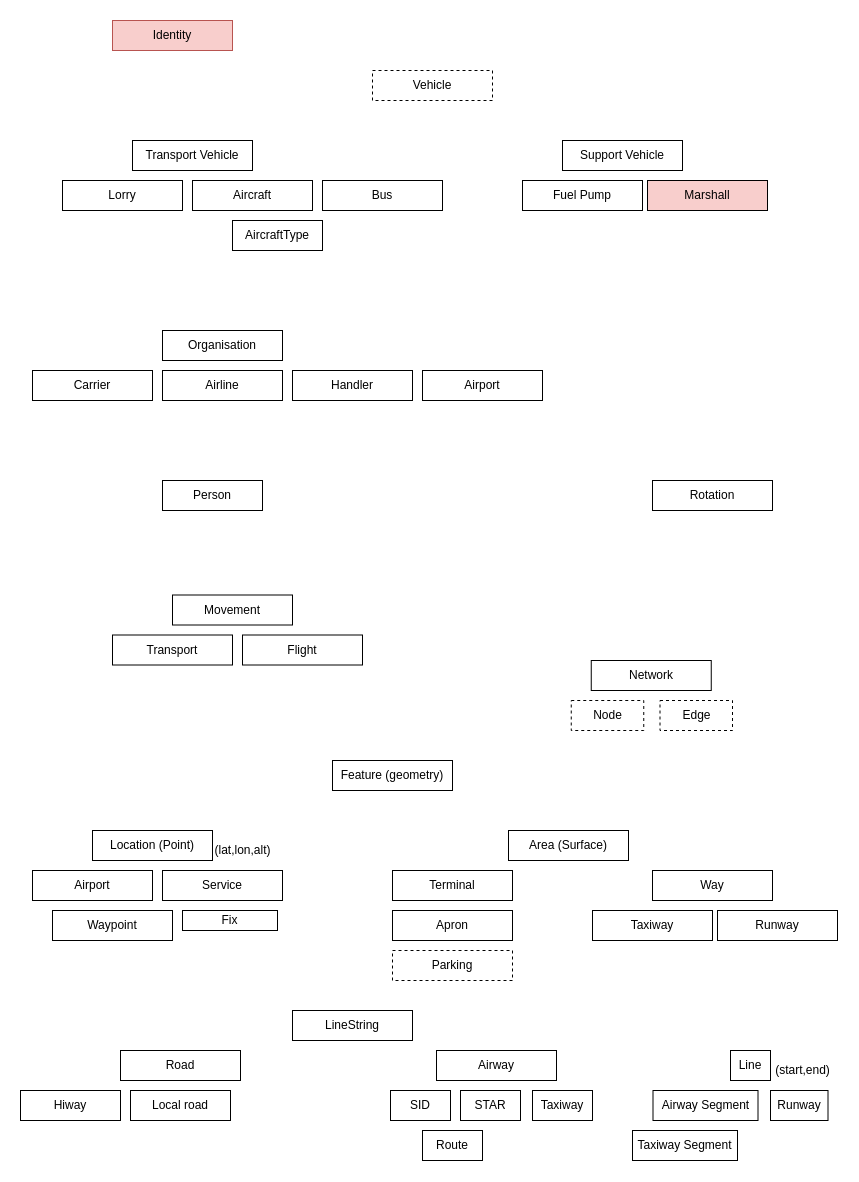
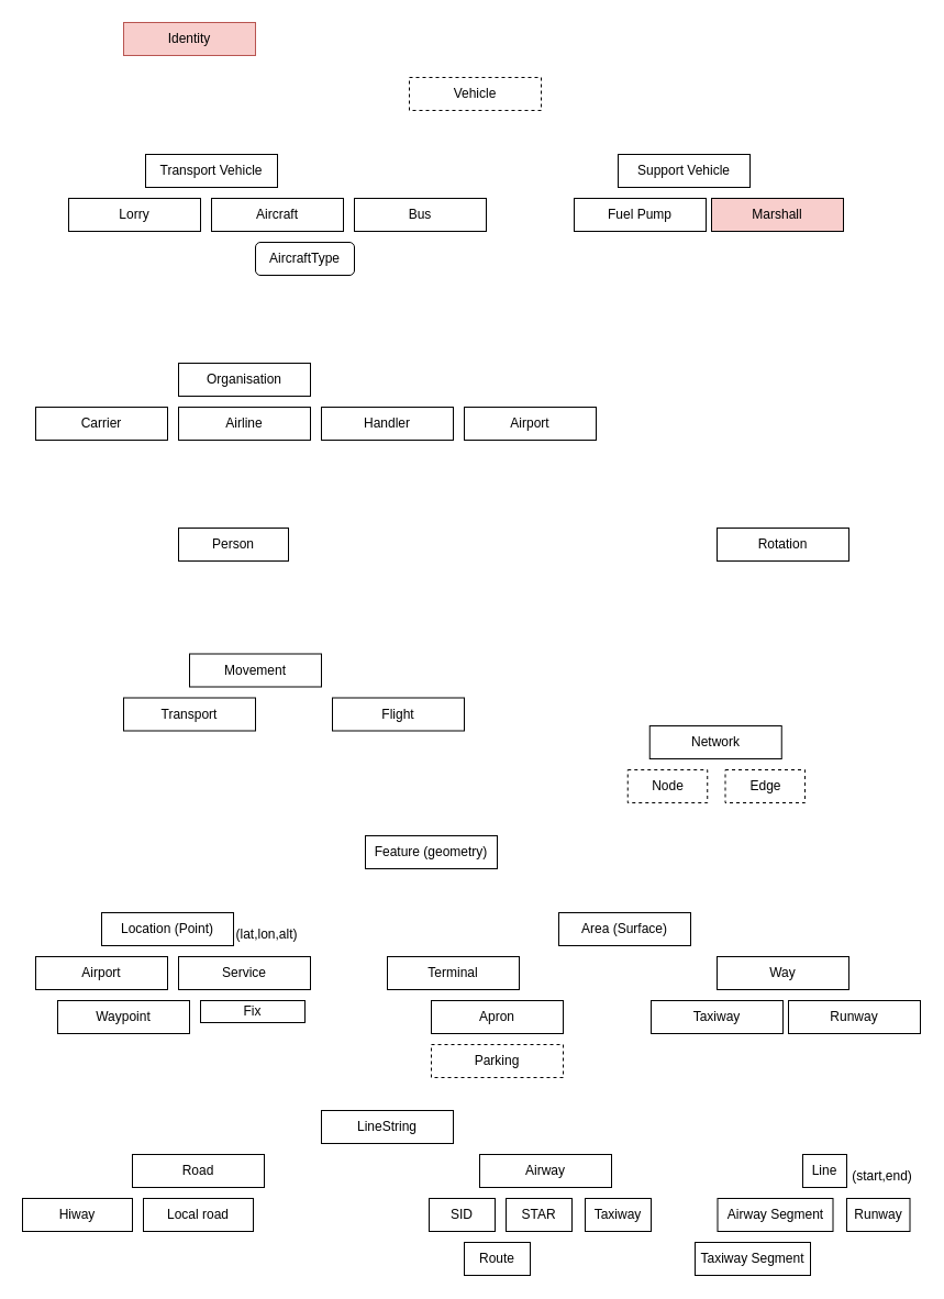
- <mxCell id="48" value="AircraftType" style="rounded=0;whiteSpace=wrap;html=1;" parent="1" vertex="1"><mxGeometry x="232" y="220" width="90" height="30" as="geometry" /></mxCell>
+ <mxCell id="48" value="AircraftType" style="whiteSpace=wrap;html=1;rounded=1;" parent="1" vertex="1"><mxGeometry x="232" y="220" width="90" height="30" as="geometry" /></mxCell>
- <mxCell id="14" value="Flight" style="rounded=0;whiteSpace=wrap;html=1;" parent="1" vertex="1"><mxGeometry x="242" y="634.5" width="120" height="30" as="geometry" /></mxCell>
+ <mxCell id="14" value="Flight" style="rounded=0;whiteSpace=wrap;html=1;" parent="1" vertex="1"><mxGeometry x="302" y="634.5" width="120" height="30" as="geometry" /></mxCell>
- <mxCell id="49" value="Terminal" style="rounded=0;whiteSpace=wrap;html=1;" parent="1" vertex="1"><mxGeometry x="392" y="870" width="120" height="30" as="geometry" /></mxCell>
+ <mxCell id="49" value="Terminal" style="rounded=0;whiteSpace=wrap;html=1;" parent="1" vertex="1"><mxGeometry x="352" y="870" width="120" height="30" as="geometry" /></mxCell>
